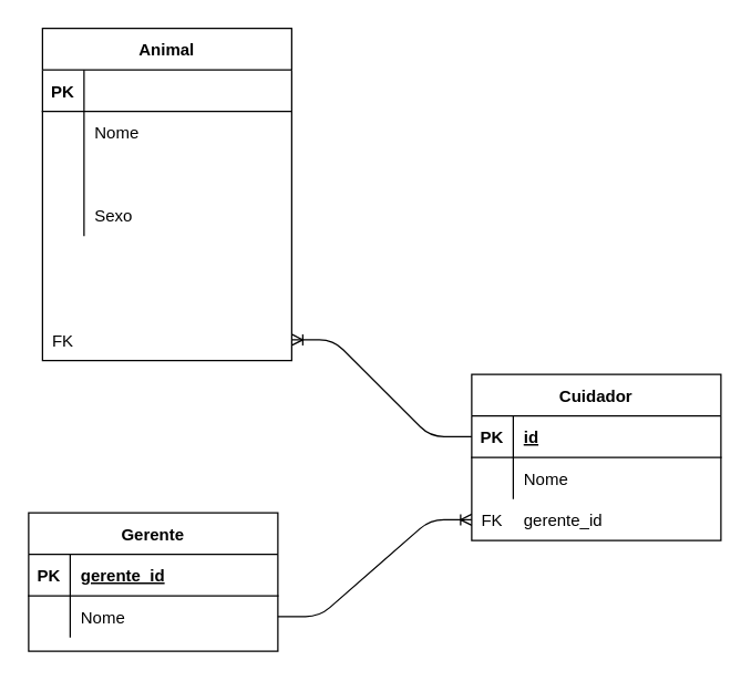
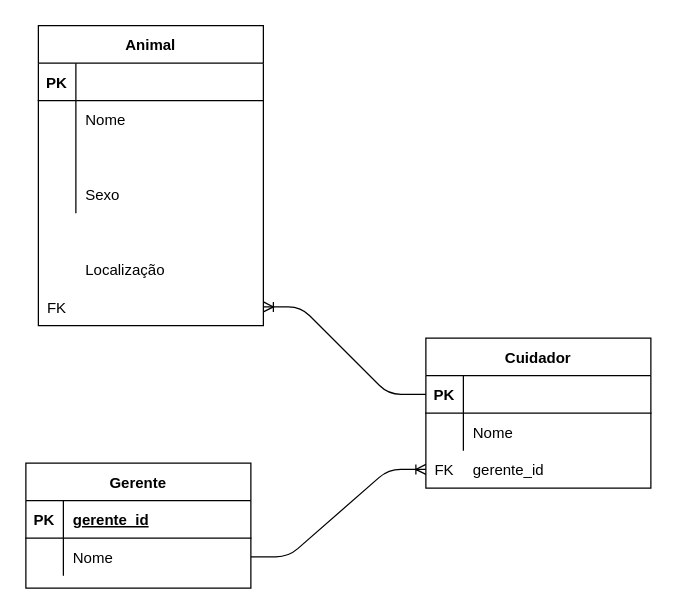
+ <mxCell id="24" value="Localização" style="shape=partialRectangle;connectable=0;fillColor=none;top=0;left=0;bottom=0;right=0;align=left;spacingLeft=6;overflow=hidden;" parent="22" vertex="1"><mxGeometry x="30" width="150" height="30" as="geometry" /></mxCell>
- <mxCell id="18" value="id" style="shape=partialRectangle;connectable=0;fillColor=none;top=0;left=0;bottom=0;right=0;align=left;spacingLeft=6;fontStyle=5;overflow=hidden;" parent="16" vertex="1"><mxGeometry x="30" width="150" height="30" as="geometry" /></mxCell>
